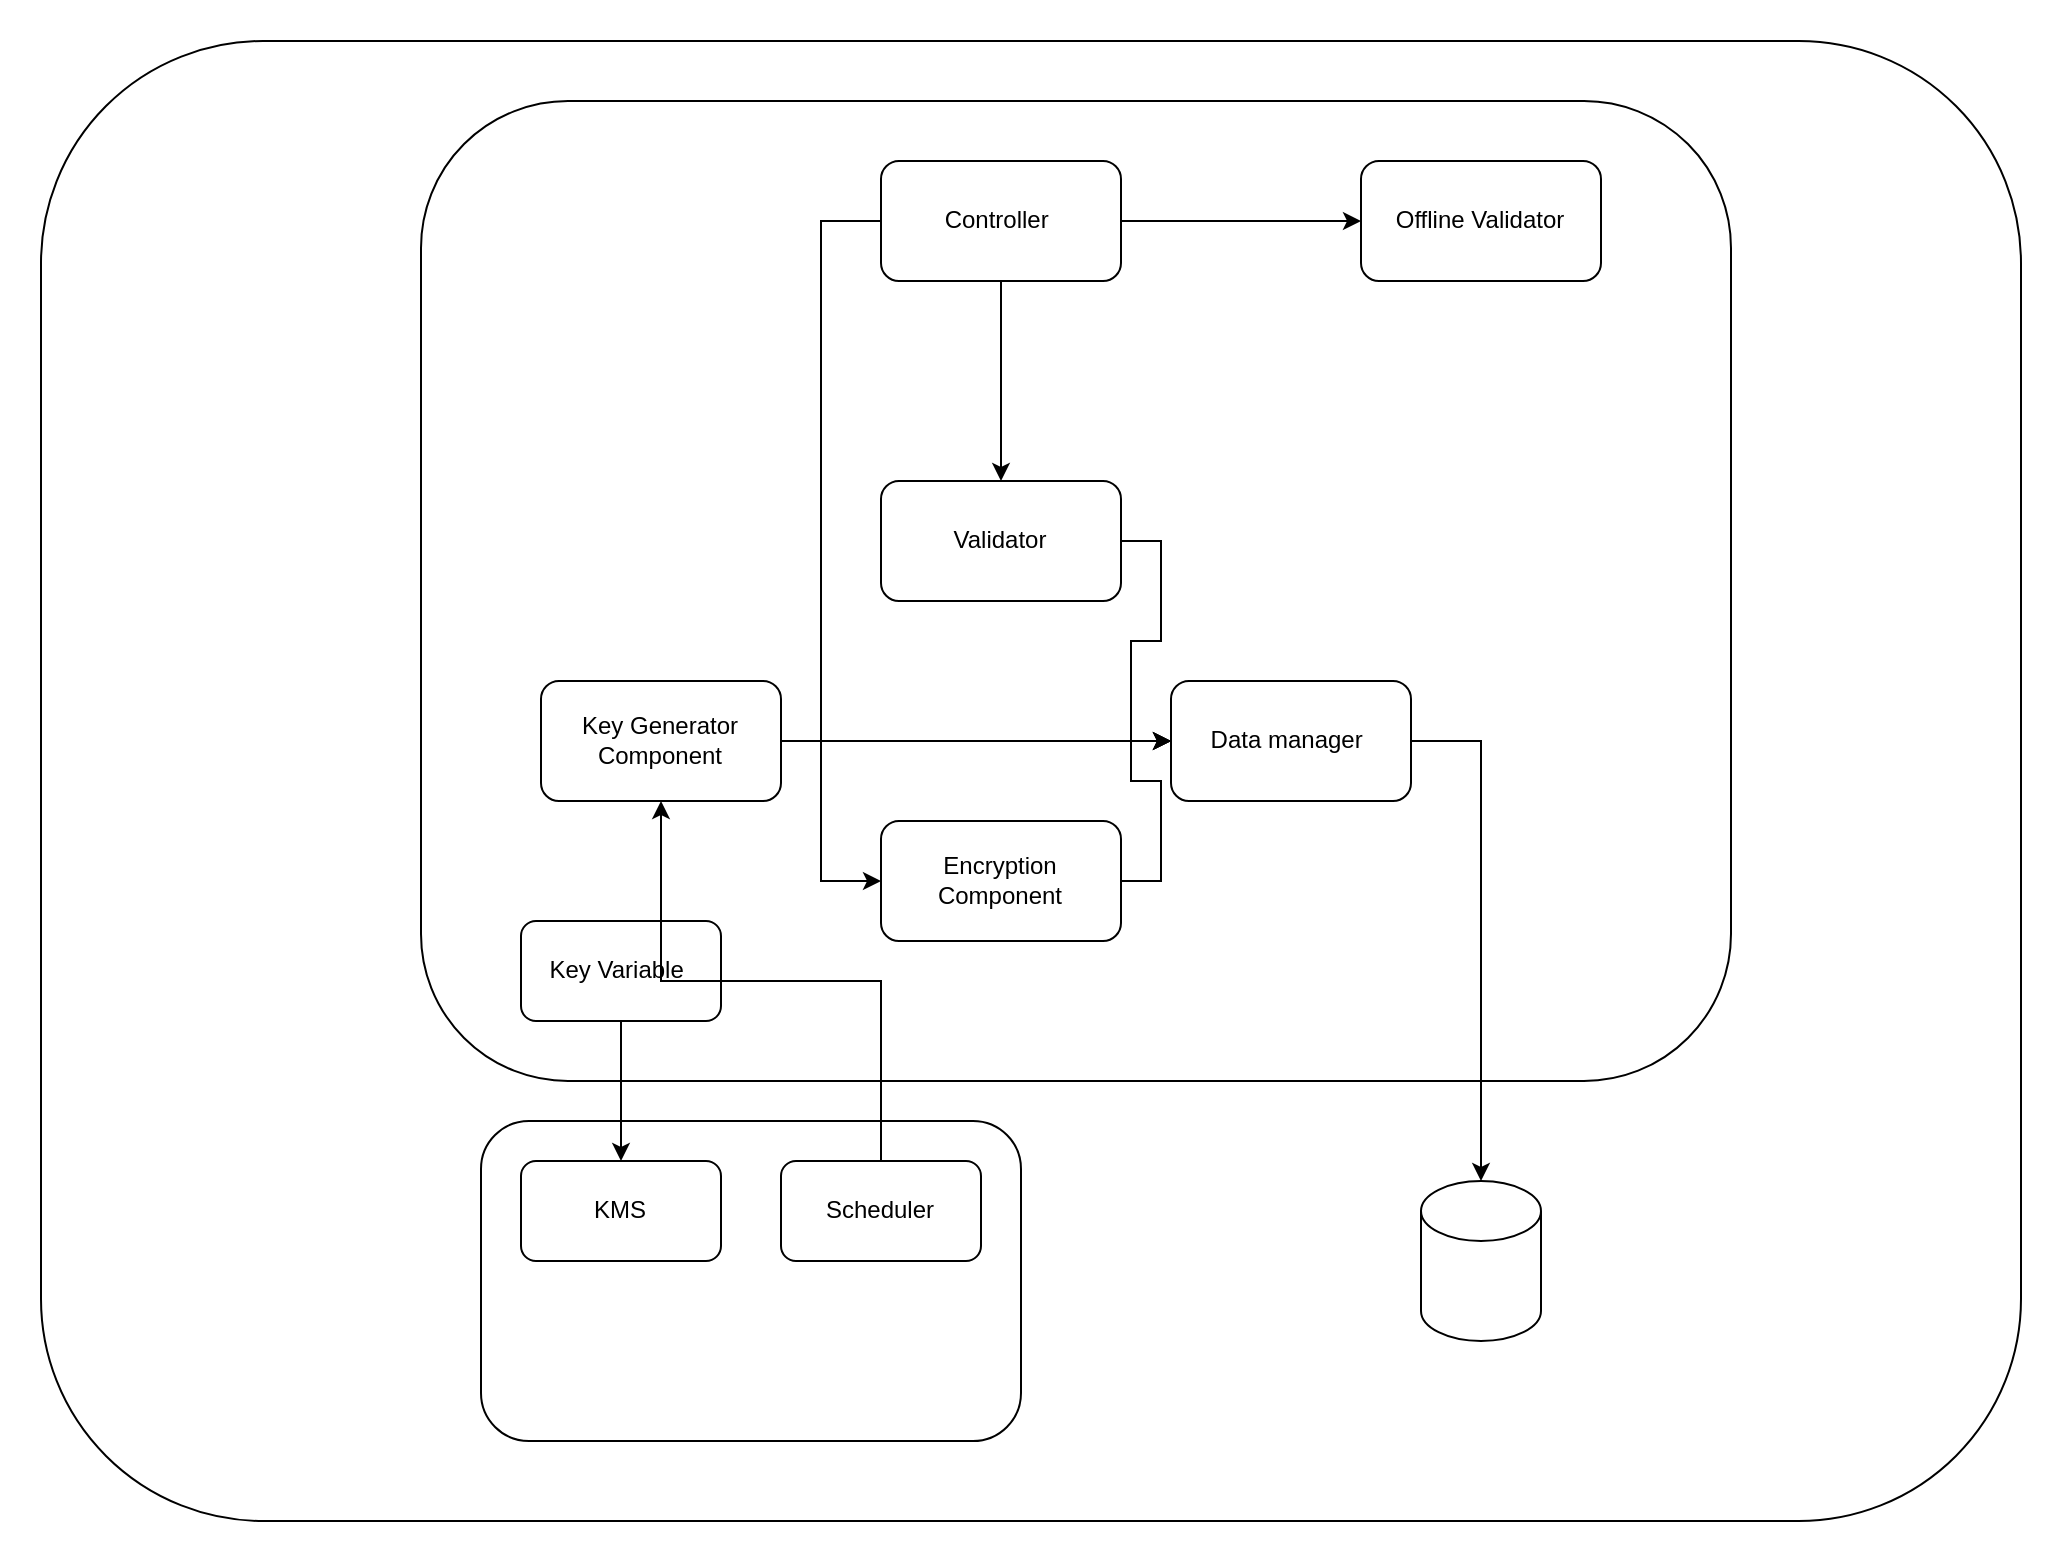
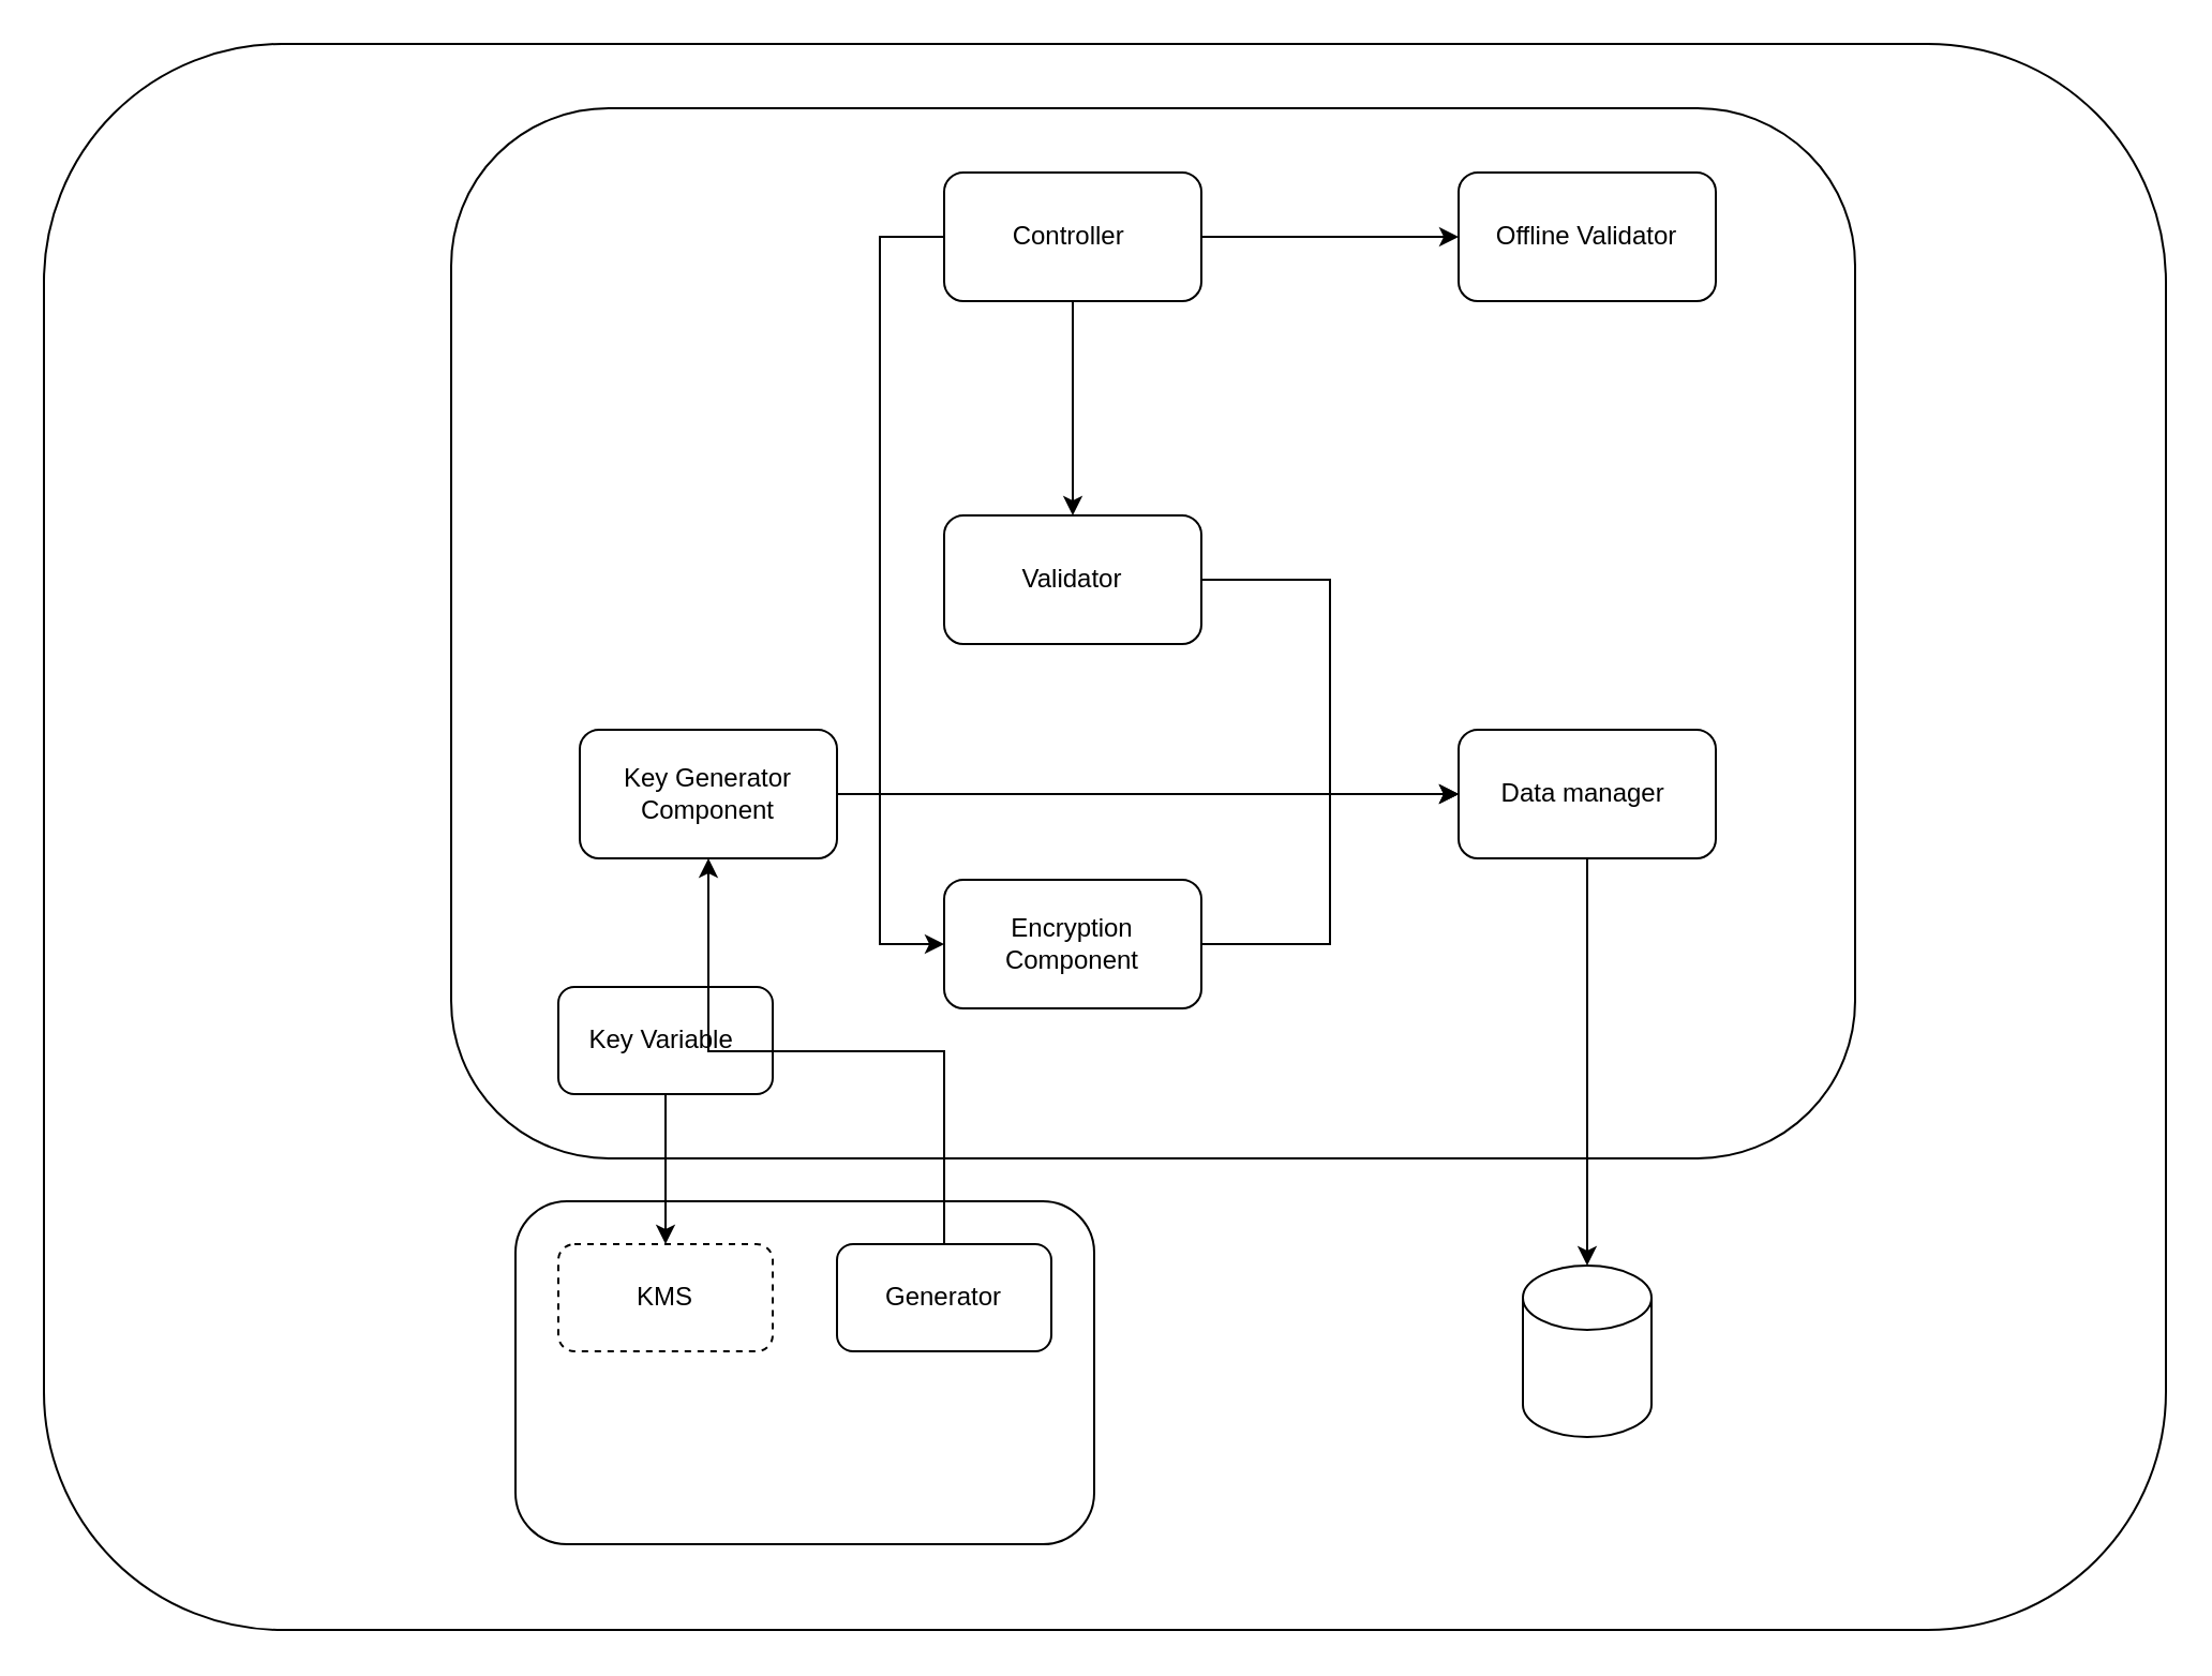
- <mxCell id="10" value="Data manager&amp;nbsp;" style="rounded=1;whiteSpace=wrap;html=1;" vertex="1" parent="1"><mxGeometry x="585" y="340" width="120" height="60" as="geometry" /></mxCell>
+ <mxCell id="10" value="Data manager&amp;nbsp;" style="rounded=1;whiteSpace=wrap;html=1;" vertex="1" parent="1"><mxGeometry x="680" y="340" width="120" height="60" as="geometry" /></mxCell>
- <mxCell id="21" value="KMS" style="rounded=1;whiteSpace=wrap;html=1;" vertex="1" parent="1"><mxGeometry x="260" y="580" width="100" height="50" as="geometry" /></mxCell>
+ <mxCell id="21" value="KMS" style="rounded=1;whiteSpace=wrap;html=1;dashed=1;" vertex="1" parent="1"><mxGeometry x="260" y="580" width="100" height="50" as="geometry" /></mxCell>
- <mxCell id="23" value="Scheduler" style="rounded=1;whiteSpace=wrap;html=1;" vertex="1" parent="1"><mxGeometry x="390" y="580" width="100" height="50" as="geometry" /></mxCell>
+ <mxCell id="23" value="Generator" style="rounded=1;whiteSpace=wrap;html=1;" vertex="1" parent="1"><mxGeometry x="390" y="580" width="100" height="50" as="geometry" /></mxCell>
